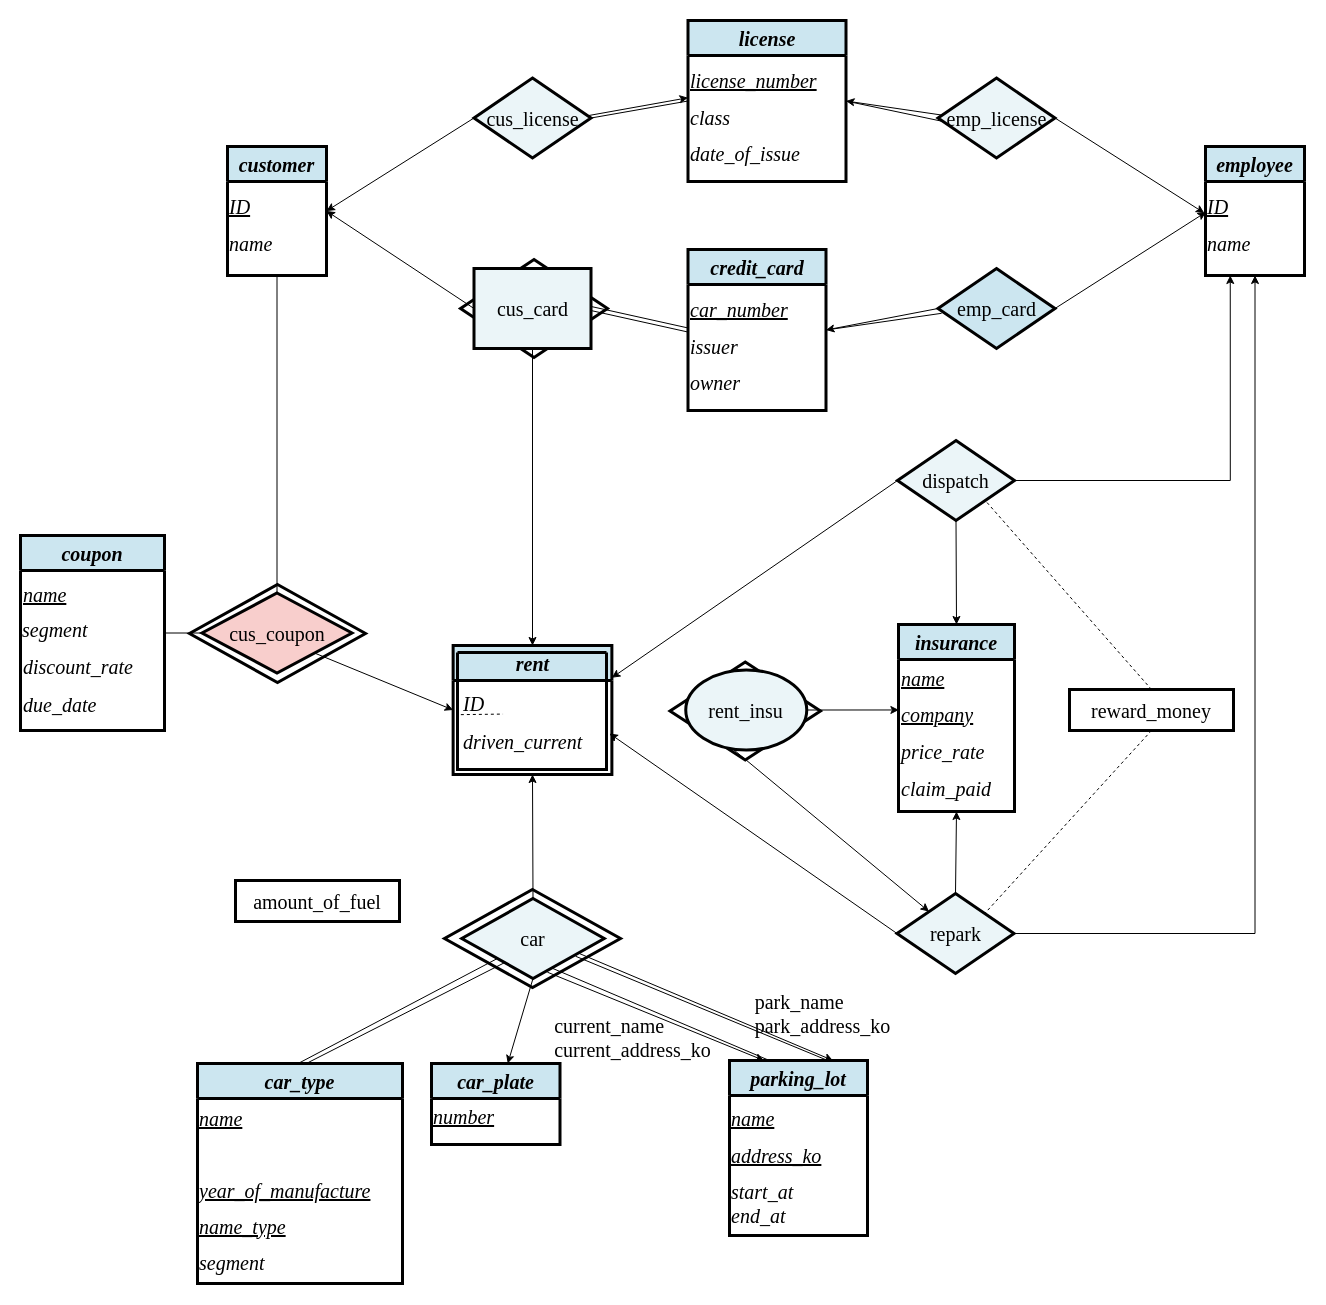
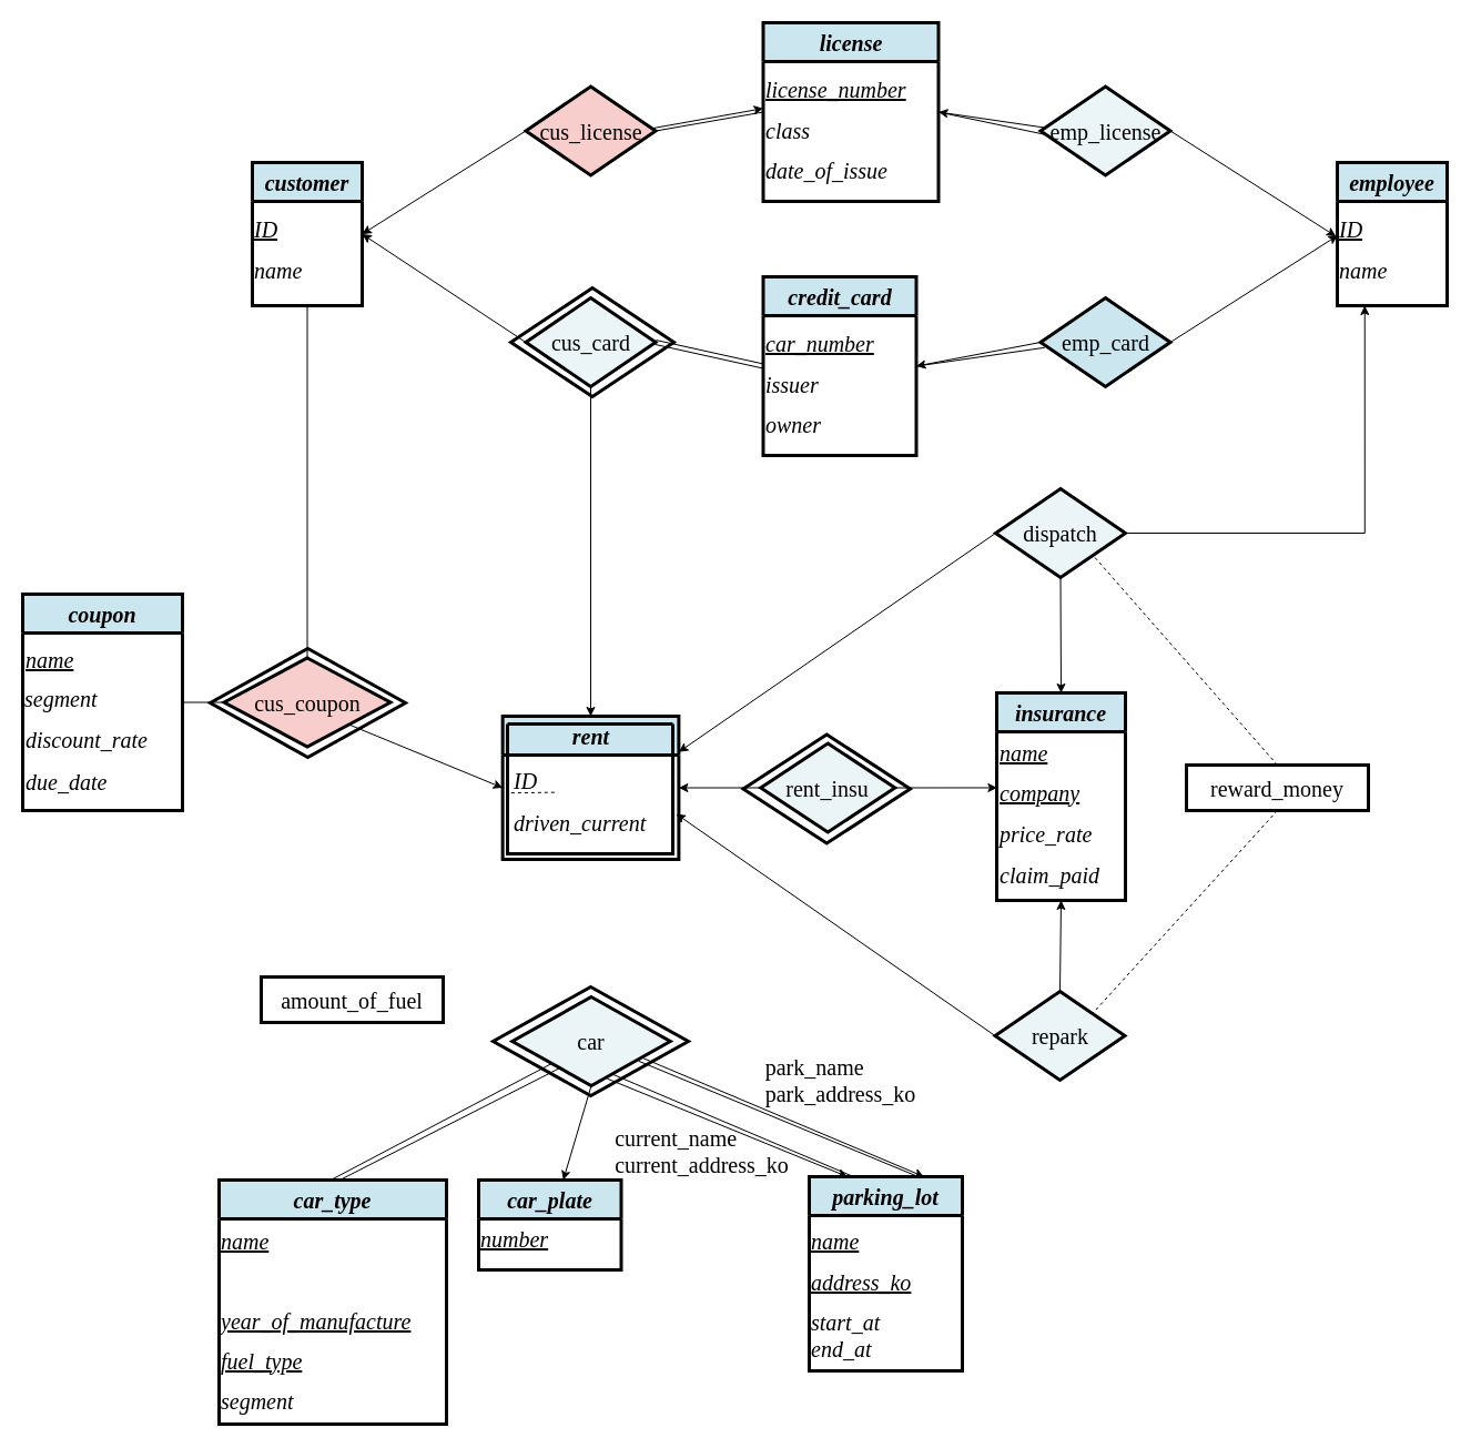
- <mxCell id="20" value="&lt;font face=&quot;Spectral&quot;&gt;&lt;span style=&quot;font-size: 20px;&quot;&gt;cus_license&lt;/span&gt;&lt;/font&gt;" style="rhombus;whiteSpace=wrap;html=1;fillColor=#EBF5F8;strokeWidth=3;" vertex="1" parent="1"><mxGeometry x="473.5" y="77.5" width="117" height="80" as="geometry" /></mxCell>
+ <mxCell id="20" value="&lt;font face=&quot;Spectral&quot;&gt;&lt;span style=&quot;font-size: 20px;&quot;&gt;cus_license&lt;/span&gt;&lt;/font&gt;" style="rhombus;whiteSpace=wrap;html=1;fillColor=#f8cecc;strokeWidth=3;" vertex="1" parent="1"><mxGeometry x="473.5" y="77.5" width="117" height="80" as="geometry" /></mxCell>
- <mxCell id="21" value="&lt;font face=&quot;Spectral&quot;&gt;&lt;span style=&quot;font-size: 20px;&quot;&gt;cus_card&lt;/span&gt;&lt;/font&gt;" style="whiteSpace=wrap;html=1;fillColor=#EBF5F8;strokeWidth=3;rounded=0;" vertex="1" parent="1"><mxGeometry x="473.5" y="268" width="117" height="80" as="geometry" /></mxCell>
+ <mxCell id="21" value="&lt;font face=&quot;Spectral&quot;&gt;&lt;span style=&quot;font-size: 20px;&quot;&gt;cus_card&lt;/span&gt;&lt;/font&gt;" style="rhombus;whiteSpace=wrap;html=1;fillColor=#EBF5F8;strokeWidth=3;" vertex="1" parent="1"><mxGeometry x="473.5" y="268" width="117" height="80" as="geometry" /></mxCell>
- <mxCell id="73" value="&lt;font face=&quot;Spectral&quot;&gt;&lt;span style=&quot;font-size: 20px;&quot;&gt;rent_insu&lt;/span&gt;&lt;/font&gt;" style="ellipse;whiteSpace=wrap;html=1;fillColor=#EBF5F8;strokeWidth=3;" vertex="1" parent="1"><mxGeometry x="685.25" y="669.5" width="121" height="80" as="geometry" /></mxCell>
+ <mxCell id="73" value="&lt;font face=&quot;Spectral&quot;&gt;&lt;span style=&quot;font-size: 20px;&quot;&gt;rent_insu&lt;/span&gt;&lt;/font&gt;" style="rhombus;whiteSpace=wrap;html=1;fillColor=#EBF5F8;strokeWidth=3;" vertex="1" parent="1"><mxGeometry x="685.25" y="669.5" width="121" height="80" as="geometry" /></mxCell>
- <mxCell id="79" value="" style="endArrow=classic;html=1;rounded=0;fontFamily=Spectral;fontSource=https%3A%2F%2Ffonts.googleapis.com%2Fcss%3Ffamily%3DSpectral;fontSize=20;entryX=0.5;entryY=1;entryDx=0;entryDy=0;exitX=1;exitY=0.5;exitDx=0;exitDy=0;edgeStyle=orthogonalEdgeStyle;" edge="1" parent="1" source="76" target="9"><mxGeometry width="50" height="50" relative="1" as="geometry"><mxPoint x="898" y="807" as="sourcePoint" /><mxPoint x="948" y="757" as="targetPoint" /></mxGeometry></mxCell>
- <mxCell id="70" value="" style="endArrow=classic;html=1;rounded=0;fontFamily=Spectral;fontSource=https%3A%2F%2Ffonts.googleapis.com%2Fcss%3Ffamily%3DSpectral;fontSize=20;exitX=0;exitY=0.5;exitDx=0;exitDy=0;" edge="1" parent="1" source="73" target="76"><mxGeometry width="50" height="50" relative="1" as="geometry"><mxPoint x="668" y="740" as="sourcePoint" /><mxPoint x="604" y="639" as="targetPoint" /></mxGeometry></mxCell>
+ <mxCell id="70" value="" style="endArrow=classic;html=1;rounded=0;fontFamily=Spectral;fontSource=https%3A%2F%2Ffonts.googleapis.com%2Fcss%3Ffamily%3DSpectral;fontSize=20;entryX=1;entryY=0.5;entryDx=0;entryDy=0;exitX=0;exitY=0.5;exitDx=0;exitDy=0;" edge="1" parent="1" source="73" target="72"><mxGeometry width="50" height="50" relative="1" as="geometry"><mxPoint x="668" y="740" as="sourcePoint" /><mxPoint x="604" y="639" as="targetPoint" /></mxGeometry></mxCell>
- <mxCell id="71" value="" style="endArrow=classic;html=1;rounded=0;fontFamily=Spectral;fontSource=https%3A%2F%2Ffonts.googleapis.com%2Fcss%3Ffamily%3DSpectral;fontSize=20;exitX=0.5;exitY=0;exitDx=0;exitDy=0;entryX=0.5;entryY=1;entryDx=0;entryDy=0;" edge="1" parent="1" source="33" target="72"><mxGeometry width="50" height="50" relative="1" as="geometry"><mxPoint x="528" y="784" as="sourcePoint" /><mxPoint x="774" y="799" as="targetPoint" /></mxGeometry></mxCell>
- <mxCell id="66" value="&lt;div style=&quot;text-align: left;&quot;&gt;&lt;span style=&quot;background-color: initial;&quot;&gt;park_name&lt;/span&gt;&lt;/div&gt;&lt;div style=&quot;text-align: left;&quot;&gt;&lt;span style=&quot;background-color: initial;&quot;&gt;park_address_ko&lt;/span&gt;&lt;/div&gt;" style="text;html=1;align=center;verticalAlign=middle;resizable=0;points=[];autosize=1;strokeColor=none;fillColor=none;fontSize=20;fontFamily=Spectral;" vertex="1" parent="1"><mxGeometry x="738" y="983" width="167" height="60" as="geometry" /></mxCell>
+ <mxCell id="66" value="&lt;div style=&quot;text-align: left;&quot;&gt;&lt;span style=&quot;background-color: initial;&quot;&gt;park_name&lt;/span&gt;&lt;/div&gt;&lt;div style=&quot;text-align: left;&quot;&gt;&lt;span style=&quot;background-color: initial;&quot;&gt;park_address_ko&lt;/span&gt;&lt;/div&gt;" style="text;html=1;align=center;verticalAlign=middle;resizable=0;points=[];autosize=1;strokeColor=none;fillColor=none;fontSize=20;fontFamily=Spectral;" vertex="1" parent="1"><mxGeometry x="673" y="943" width="167" height="60" as="geometry" /></mxCell>
- <mxCell id="37" value="&lt;i style=&quot;&quot;&gt;name_type&lt;/i&gt;" style="text;html=1;align=left;verticalAlign=middle;resizable=0;points=[];autosize=1;strokeColor=none;fillColor=none;fontSize=20;fontFamily=Spectral;fontStyle=4" vertex="1" parent="34"><mxGeometry y="145" width="99" height="36" as="geometry" /></mxCell>
+ <mxCell id="37" value="&lt;i style=&quot;&quot;&gt;fuel_type&lt;/i&gt;" style="text;html=1;align=left;verticalAlign=middle;resizable=0;points=[];autosize=1;strokeColor=none;fillColor=none;fontSize=20;fontFamily=Spectral;fontStyle=4" vertex="1" parent="34"><mxGeometry y="145" width="99" height="36" as="geometry" /></mxCell>
